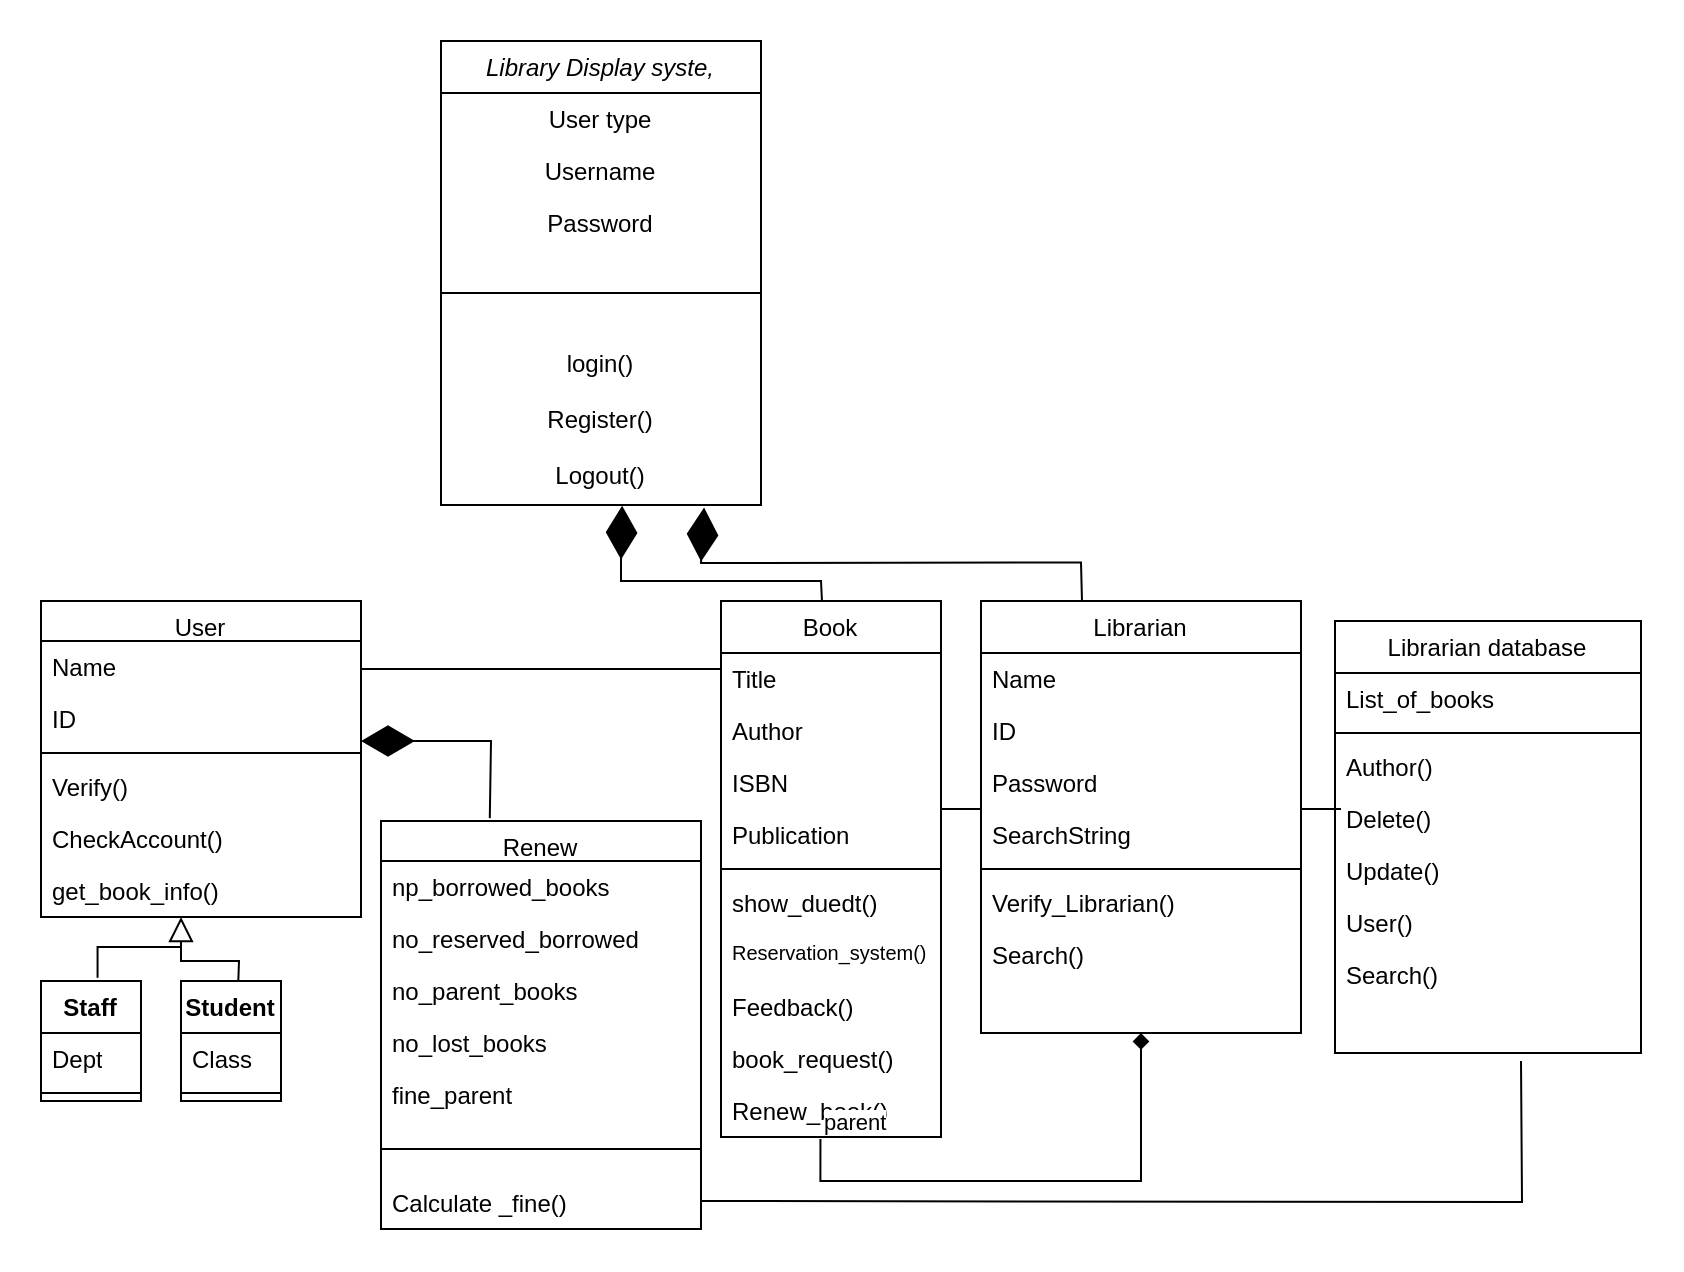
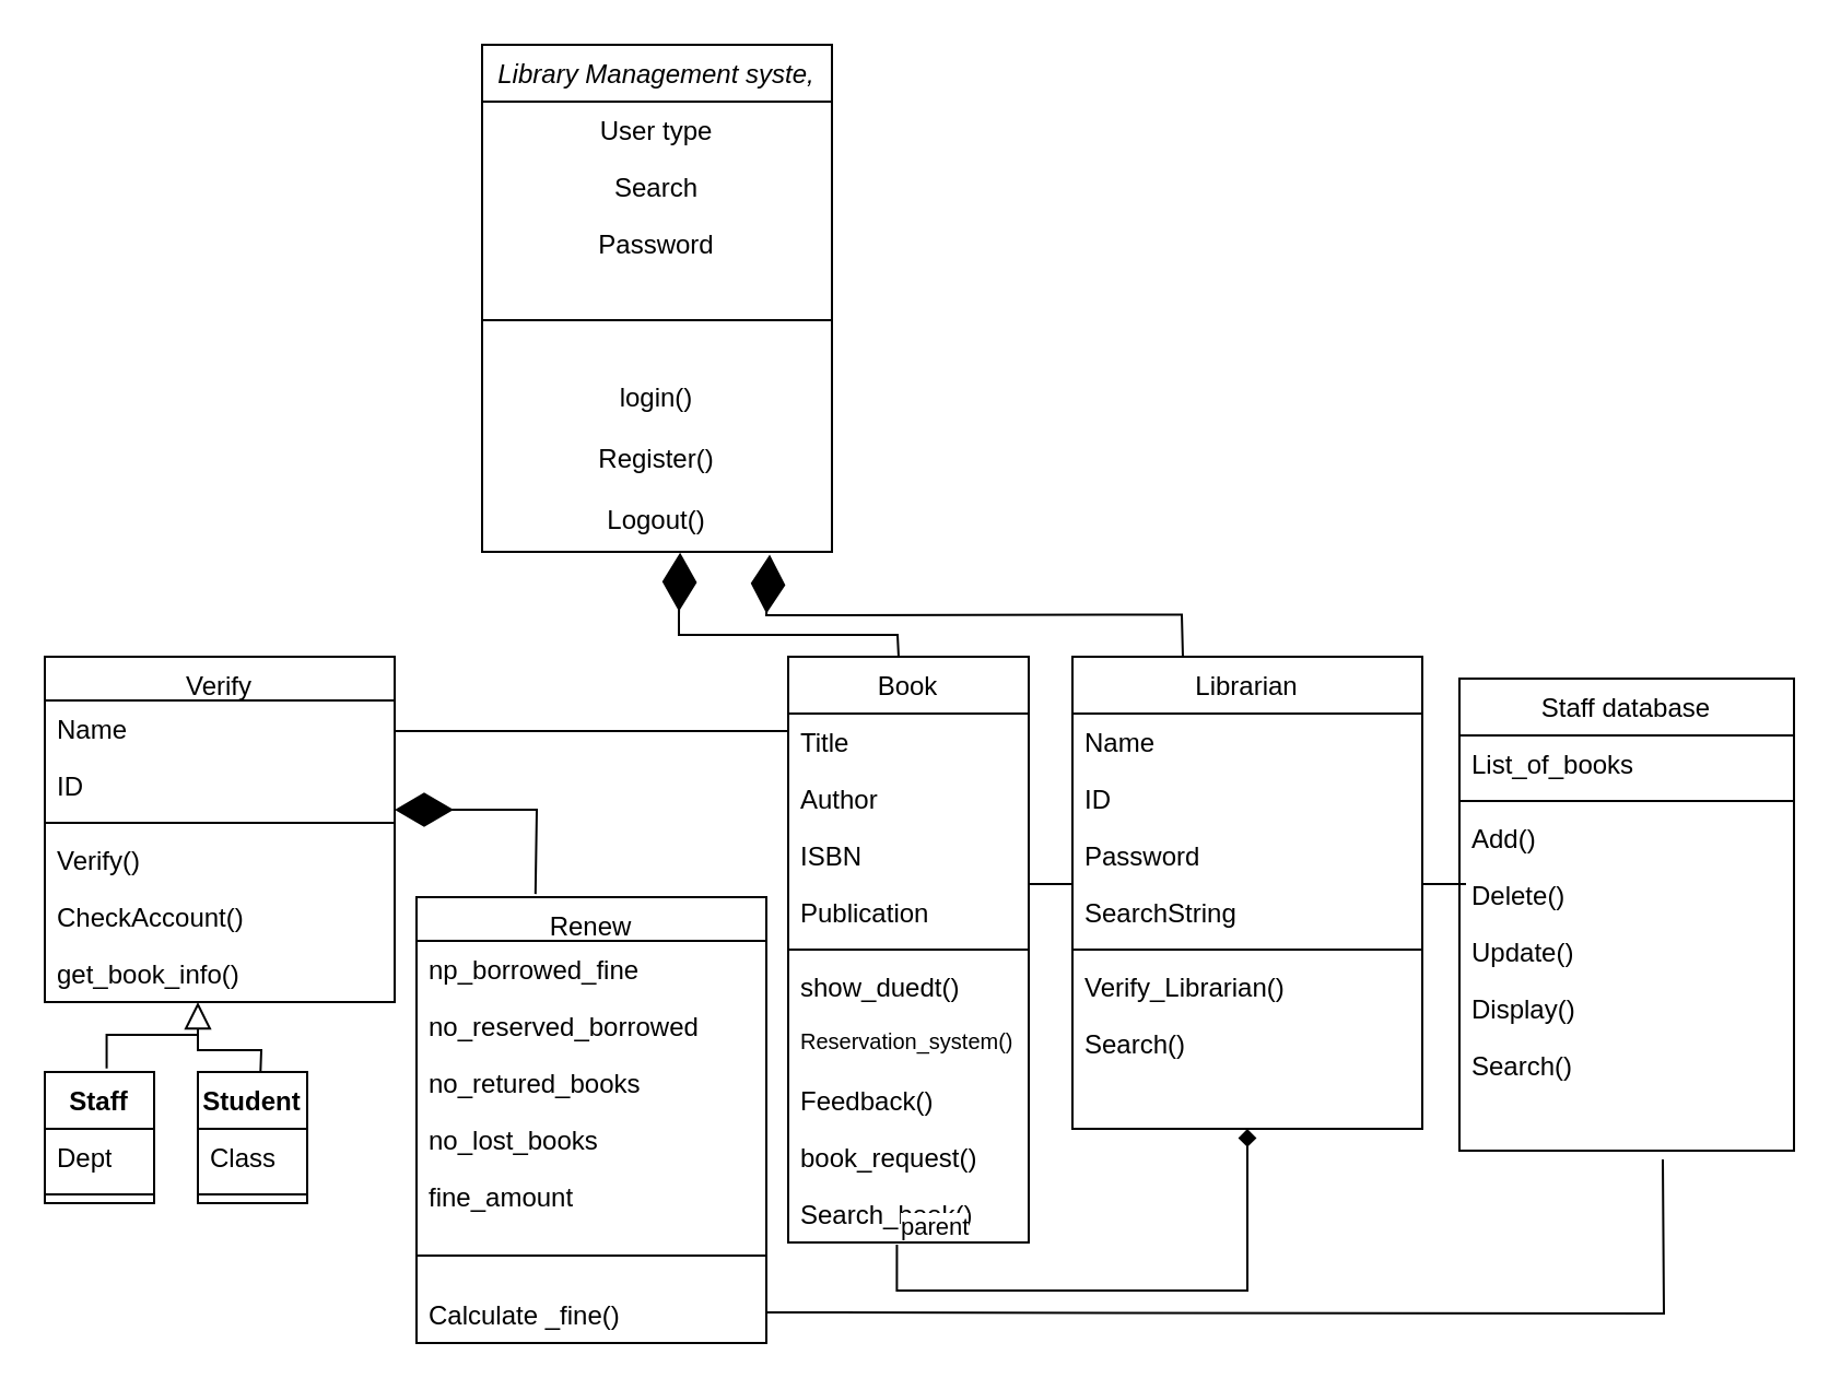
- <mxCell id="2" value="Library Display syste," style="swimlane;fontStyle=2;align=center;verticalAlign=top;childLayout=stackLayout;horizontal=1;startSize=26;horizontalStack=0;resizeParent=1;resizeLast=0;collapsible=1;marginBottom=0;rounded=0;shadow=0;strokeWidth=1;" parent="1" vertex="1"><mxGeometry x="220" y="20" width="160" height="232" as="geometry"><mxRectangle x="230" y="140" width="160" height="26" as="alternateBounds" /></mxGeometry></mxCell>
+ <mxCell id="2" value="Library Management syste," style="swimlane;fontStyle=2;align=center;verticalAlign=top;childLayout=stackLayout;horizontal=1;startSize=26;horizontalStack=0;resizeParent=1;resizeLast=0;collapsible=1;marginBottom=0;rounded=0;shadow=0;strokeWidth=1;" parent="1" vertex="1"><mxGeometry x="220" y="20" width="160" height="232" as="geometry"><mxRectangle x="230" y="140" width="160" height="26" as="alternateBounds" /></mxGeometry></mxCell>
- <mxCell id="4" value="Username" style="text;align=center;verticalAlign=top;spacingLeft=4;spacingRight=4;overflow=hidden;rotatable=0;points=[[0,0.5],[1,0.5]];portConstraint=eastwest;rounded=0;shadow=0;html=0;" parent="2" vertex="1"><mxGeometry y="52" width="160" height="26" as="geometry" /></mxCell>
+ <mxCell id="4" value="Search" style="text;align=center;verticalAlign=top;spacingLeft=4;spacingRight=4;overflow=hidden;rotatable=0;points=[[0,0.5],[1,0.5]];portConstraint=eastwest;rounded=0;shadow=0;html=0;" parent="2" vertex="1"><mxGeometry y="52" width="160" height="26" as="geometry" /></mxCell>
- <mxCell id="10" value="User" style="swimlane;fontStyle=0;align=center;verticalAlign=top;childLayout=stackLayout;horizontal=1;startSize=20;horizontalStack=0;resizeParent=1;resizeLast=0;collapsible=1;marginBottom=0;rounded=0;shadow=0;strokeWidth=1;" parent="1" vertex="1"><mxGeometry x="20" y="300" width="160" height="158" as="geometry"><mxRectangle x="130" y="380" width="160" height="26" as="alternateBounds" /></mxGeometry></mxCell>
+ <mxCell id="10" value="Verify" style="swimlane;fontStyle=0;align=center;verticalAlign=top;childLayout=stackLayout;horizontal=1;startSize=20;horizontalStack=0;resizeParent=1;resizeLast=0;collapsible=1;marginBottom=0;rounded=0;shadow=0;strokeWidth=1;" parent="1" vertex="1"><mxGeometry x="20" y="300" width="160" height="158" as="geometry"><mxRectangle x="130" y="380" width="160" height="26" as="alternateBounds" /></mxGeometry></mxCell>
- <mxCell id="37" value="Librarian database" style="swimlane;fontStyle=0;align=center;verticalAlign=top;childLayout=stackLayout;horizontal=1;startSize=26;horizontalStack=0;resizeParent=1;resizeLast=0;collapsible=1;marginBottom=0;rounded=0;shadow=0;strokeWidth=1;" vertex="1" parent="1"><mxGeometry x="667" y="310" width="153" height="216" as="geometry"><mxRectangle x="550" y="140" width="160" height="26" as="alternateBounds" /></mxGeometry></mxCell>
+ <mxCell id="37" value="Staff database" style="swimlane;fontStyle=0;align=center;verticalAlign=top;childLayout=stackLayout;horizontal=1;startSize=26;horizontalStack=0;resizeParent=1;resizeLast=0;collapsible=1;marginBottom=0;rounded=0;shadow=0;strokeWidth=1;" vertex="1" parent="1"><mxGeometry x="667" y="310" width="153" height="216" as="geometry"><mxRectangle x="550" y="140" width="160" height="26" as="alternateBounds" /></mxGeometry></mxCell>
- <mxCell id="40" value="Author()" style="text;align=left;verticalAlign=top;spacingLeft=4;spacingRight=4;overflow=hidden;rotatable=0;points=[[0,0.5],[1,0.5]];portConstraint=eastwest;" vertex="1" parent="37"><mxGeometry y="60" width="153" height="26" as="geometry" /></mxCell>
+ <mxCell id="40" value="Add()" style="text;align=left;verticalAlign=top;spacingLeft=4;spacingRight=4;overflow=hidden;rotatable=0;points=[[0,0.5],[1,0.5]];portConstraint=eastwest;" vertex="1" parent="37"><mxGeometry y="60" width="153" height="26" as="geometry" /></mxCell>
- <mxCell id="46" value="np_borrowed_books" style="text;align=left;verticalAlign=top;spacingLeft=4;spacingRight=4;overflow=hidden;rotatable=0;points=[[0,0.5],[1,0.5]];portConstraint=eastwest;" vertex="1" parent="45"><mxGeometry y="20" width="160" height="26" as="geometry" /></mxCell>
+ <mxCell id="46" value="np_borrowed_fine" style="text;align=left;verticalAlign=top;spacingLeft=4;spacingRight=4;overflow=hidden;rotatable=0;points=[[0,0.5],[1,0.5]];portConstraint=eastwest;" vertex="1" parent="45"><mxGeometry y="20" width="160" height="26" as="geometry" /></mxCell>
- <mxCell id="43" value="User()" style="text;align=left;verticalAlign=top;spacingLeft=4;spacingRight=4;overflow=hidden;rotatable=0;points=[[0,0.5],[1,0.5]];portConstraint=eastwest;" vertex="1" parent="37"><mxGeometry y="138" width="153" height="26" as="geometry" /></mxCell>
+ <mxCell id="43" value="Display()" style="text;align=left;verticalAlign=top;spacingLeft=4;spacingRight=4;overflow=hidden;rotatable=0;points=[[0,0.5],[1,0.5]];portConstraint=eastwest;" vertex="1" parent="37"><mxGeometry y="138" width="153" height="26" as="geometry" /></mxCell>
- <mxCell id="48" value="no_parent_books" style="text;align=left;verticalAlign=top;spacingLeft=4;spacingRight=4;overflow=hidden;rotatable=0;points=[[0,0.5],[1,0.5]];portConstraint=eastwest;fontStyle=0" vertex="1" parent="45"><mxGeometry y="72" width="160" height="26" as="geometry" /></mxCell>
+ <mxCell id="48" value="no_retured_books" style="text;align=left;verticalAlign=top;spacingLeft=4;spacingRight=4;overflow=hidden;rotatable=0;points=[[0,0.5],[1,0.5]];portConstraint=eastwest;fontStyle=0" vertex="1" parent="45"><mxGeometry y="72" width="160" height="26" as="geometry" /></mxCell>
- <mxCell id="50" value="fine_parent" style="text;align=left;verticalAlign=top;spacingLeft=4;spacingRight=4;overflow=hidden;rotatable=0;points=[[0,0.5],[1,0.5]];portConstraint=eastwest;rounded=0;shadow=0;html=0;" vertex="1" parent="45"><mxGeometry y="124" width="160" height="26" as="geometry" /></mxCell>
+ <mxCell id="50" value="fine_amount" style="text;align=left;verticalAlign=top;spacingLeft=4;spacingRight=4;overflow=hidden;rotatable=0;points=[[0,0.5],[1,0.5]];portConstraint=eastwest;rounded=0;shadow=0;html=0;" vertex="1" parent="45"><mxGeometry y="124" width="160" height="26" as="geometry" /></mxCell>
- <mxCell id="28" value="Renew_book()" style="text;align=left;verticalAlign=top;spacingLeft=4;spacingRight=4;overflow=hidden;rotatable=0;points=[[0,0.5],[1,0.5]];portConstraint=eastwest;" vertex="1" parent="18"><mxGeometry y="242" width="110" height="26" as="geometry" /></mxCell>
+ <mxCell id="28" value="Search_book()" style="text;align=left;verticalAlign=top;spacingLeft=4;spacingRight=4;overflow=hidden;rotatable=0;points=[[0,0.5],[1,0.5]];portConstraint=eastwest;" vertex="1" parent="18"><mxGeometry y="242" width="110" height="26" as="geometry" /></mxCell>
